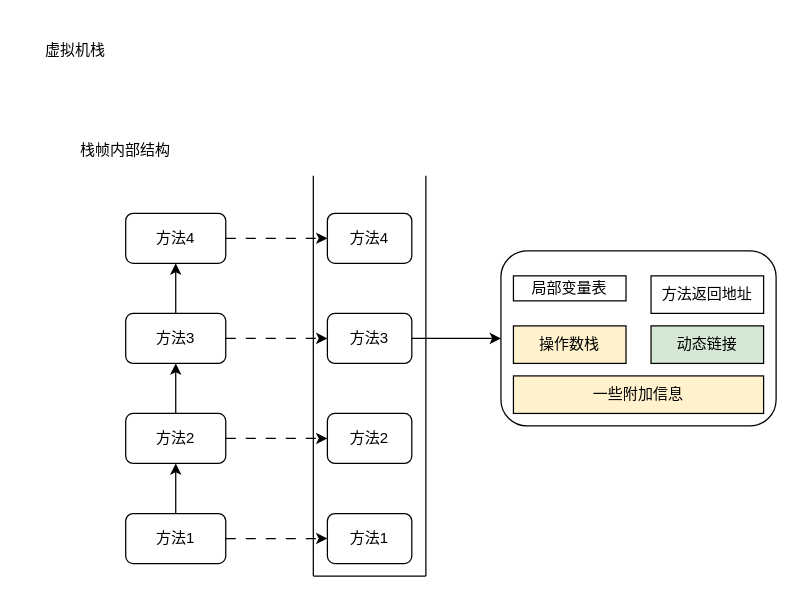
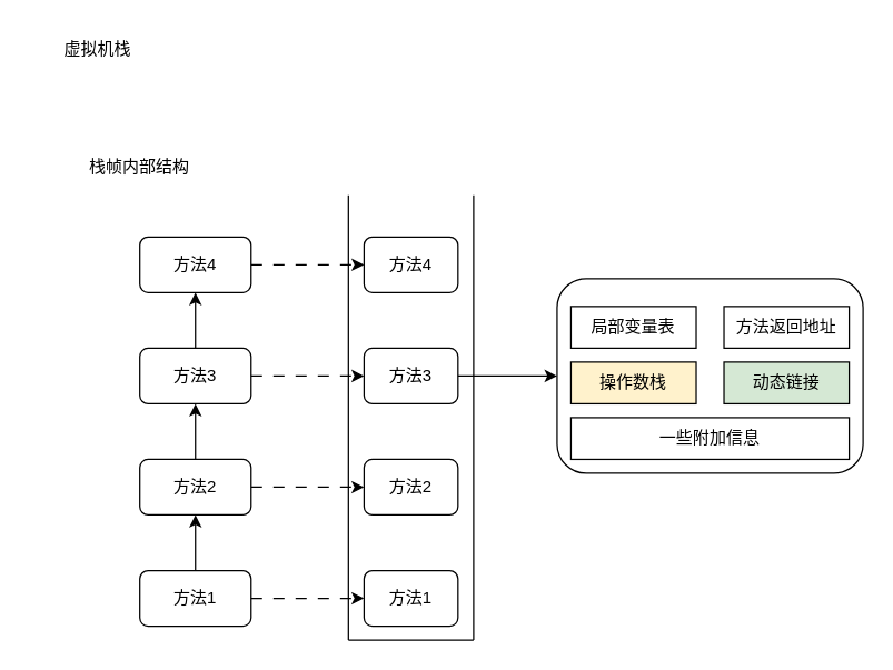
- <mxCell id="2" value="虚拟机栈" style="text;html=1;align=center;verticalAlign=middle;whiteSpace=wrap;rounded=0;" vertex="1" parent="1"><mxGeometry y="20" width="80" height="40" as="geometry" x="20" /></mxCell>
+ <mxCell id="2" value="虚拟机栈" style="text;html=1;align=center;verticalAlign=middle;whiteSpace=wrap;rounded=0;" vertex="1" parent="1"><mxGeometry x="30" y="15" width="80" height="40" as="geometry" /></mxCell>
- <mxCell id="26" value="局部变量表" style="rounded=0;whiteSpace=wrap;html=1;" vertex="1" parent="4"><mxGeometry x="310" y="80" width="90" height="20" as="geometry" /></mxCell>
+ <mxCell id="26" value="局部变量表" style="rounded=0;whiteSpace=wrap;html=1;" vertex="1" parent="4"><mxGeometry x="310" y="80" width="90" height="30" as="geometry" /></mxCell>
- <mxCell id="30" value="一些附加信息" style="rounded=0;whiteSpace=wrap;html=1;fillColor=#fff2cc;" vertex="1" parent="4"><mxGeometry x="310" y="160" width="200" height="30" as="geometry" /></mxCell>
+ <mxCell id="30" value="一些附加信息" style="rounded=0;whiteSpace=wrap;html=1;" vertex="1" parent="4"><mxGeometry x="310" y="160" width="200" height="30" as="geometry" /></mxCell>
